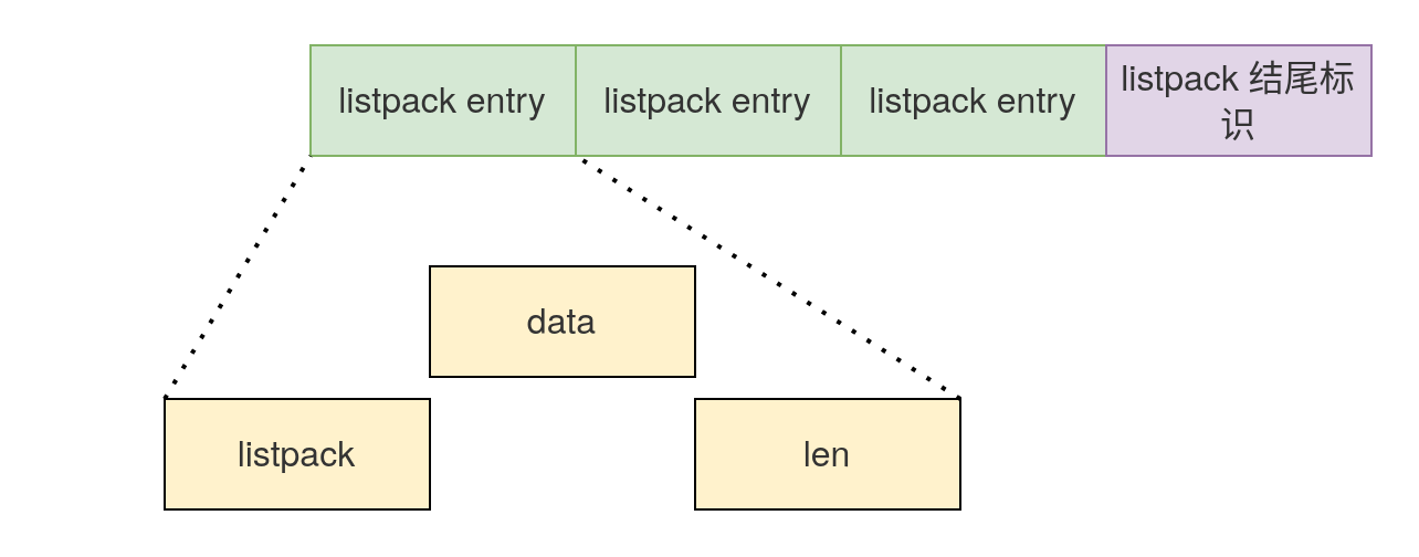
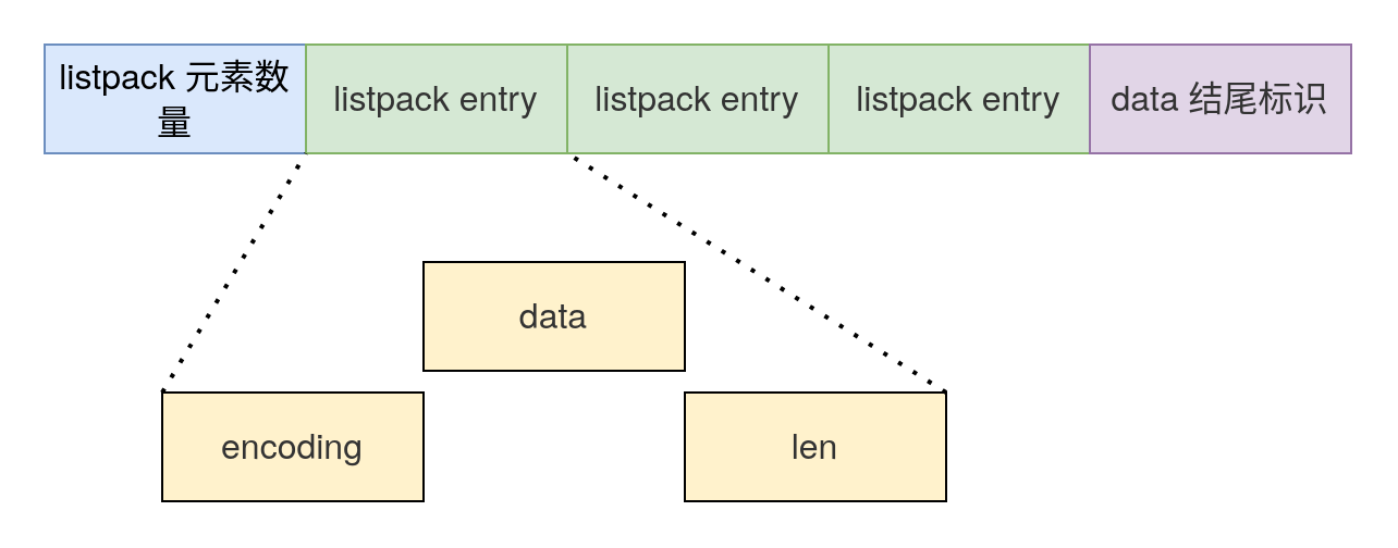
+ <mxCell id="2" value="&lt;span style=&quot;font-family: &amp;quot;helvetica neue&amp;quot;, helvetica, arial, sans-serif; font-size: 16px;&quot;&gt;listpack&amp;nbsp;&lt;/span&gt;&lt;span style=&quot;font-family: &amp;quot;helvetica neue&amp;quot;, helvetica, arial, sans-serif; font-size: 16px;&quot;&gt;元素数量&lt;/span&gt;" style="rounded=0;whiteSpace=wrap;html=1;fillColor=#dae8fc;strokeColor=#6c8ebf;labelBackgroundColor=none;fontSize=16;" vertex="1" parent="1"><mxGeometry x="20" y="20" width="120" height="50" as="geometry" /></mxCell>
- <mxCell id="6" value="&lt;span style=&quot;color: rgb(51, 51, 51); font-family: &amp;quot;helvetica neue&amp;quot;, helvetica, arial, sans-serif; font-size: 16px;&quot;&gt;listpack 结尾标识&lt;/span&gt;" style="rounded=0;whiteSpace=wrap;html=1;fillColor=#e1d5e7;strokeColor=#9673a6;labelBackgroundColor=none;fontSize=16;" vertex="1" parent="1"><mxGeometry x="500" y="20" width="120" height="50" as="geometry" /></mxCell>
+ <mxCell id="6" value="&lt;span style=&quot;color: rgb(51, 51, 51); font-family: &amp;quot;helvetica neue&amp;quot;, helvetica, arial, sans-serif; font-size: 16px;&quot;&gt;data 结尾标识&lt;/span&gt;" style="rounded=0;whiteSpace=wrap;html=1;fillColor=#e1d5e7;strokeColor=#9673a6;labelBackgroundColor=none;fontSize=16;" vertex="1" parent="1"><mxGeometry x="500" y="20" width="120" height="50" as="geometry" /></mxCell>
- <mxCell id="7" value="&lt;span style=&quot;color: rgb(51, 51, 51); font-family: &amp;quot;helvetica neue&amp;quot;, helvetica, arial, sans-serif; font-size: 16px; text-align: left;&quot;&gt;listpack&lt;/span&gt;" style="rounded=0;whiteSpace=wrap;html=1;fillColor=#fff2cc;labelBackgroundColor=none;labelBorderColor=none;fontSize=16;" vertex="1" parent="1"><mxGeometry x="74" y="180" width="120" height="50" as="geometry" /></mxCell>
+ <mxCell id="7" value="&lt;span style=&quot;color: rgb(51, 51, 51); font-family: &amp;quot;helvetica neue&amp;quot;, helvetica, arial, sans-serif; font-size: 16px; text-align: left;&quot;&gt;encoding&lt;/span&gt;" style="rounded=0;whiteSpace=wrap;html=1;fillColor=#fff2cc;labelBackgroundColor=none;labelBorderColor=none;fontSize=16;" vertex="1" parent="1"><mxGeometry x="74" y="180" width="120" height="50" as="geometry" /></mxCell>
